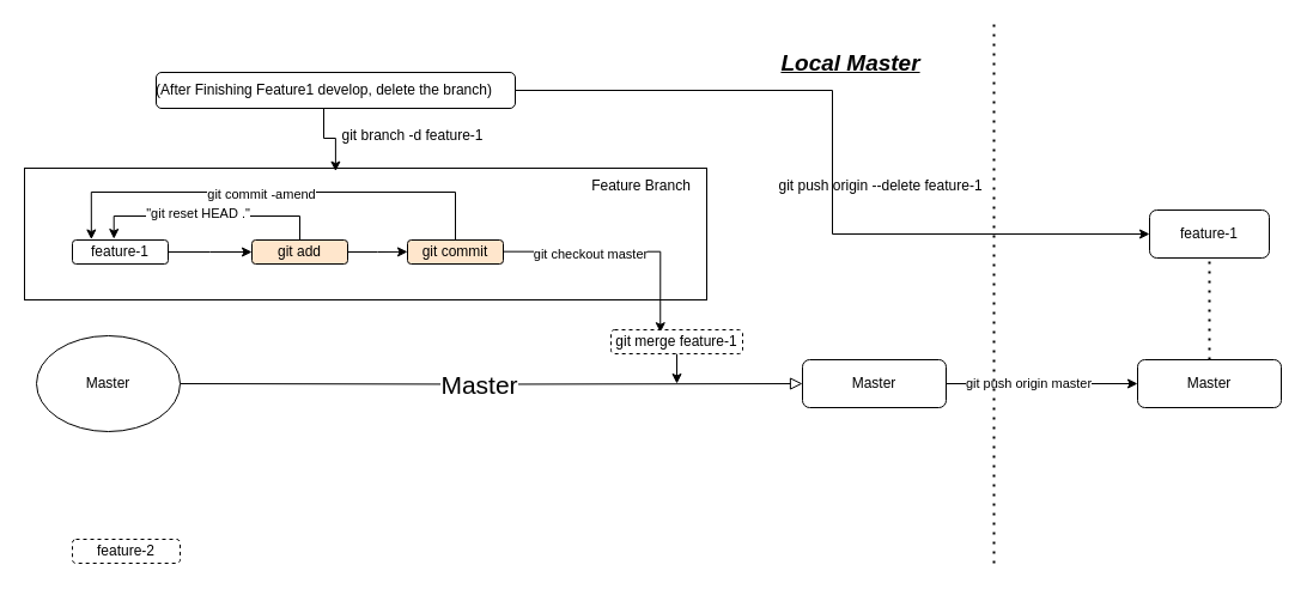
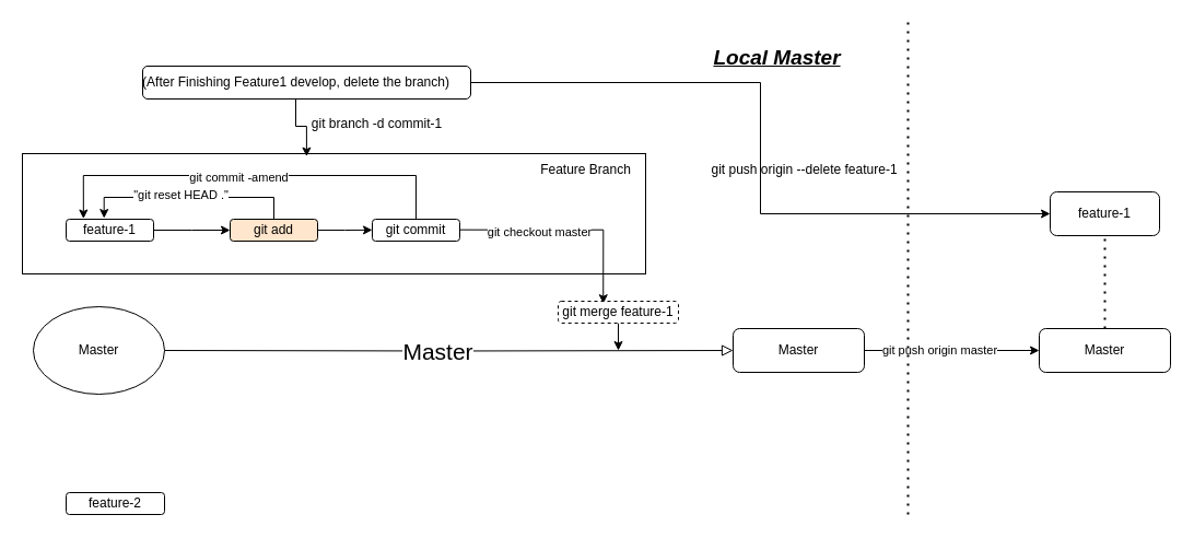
- <mxCell id="31" value="git branch -d feature-1" style="text;html=1;align=center;verticalAlign=middle;resizable=0;points=[];autosize=1;strokeColor=none;fillColor=none;" vertex="1" parent="1"><mxGeometry x="274" y="98" width="140" height="30" as="geometry" /></mxCell>
+ <mxCell id="31" value="git branch -d commit-1" style="text;html=1;align=center;verticalAlign=middle;resizable=0;points=[];autosize=1;strokeColor=none;fillColor=none;" vertex="1" parent="1"><mxGeometry x="274" y="98" width="140" height="30" as="geometry" /></mxCell>
- <mxCell id="17" value="git commit" style="rounded=1;whiteSpace=wrap;html=1;fillColor=#ffe6cc;" vertex="1" parent="1"><mxGeometry x="340" y="200" width="80" height="20" as="geometry" /></mxCell>
+ <mxCell id="17" value="git commit" style="rounded=1;whiteSpace=wrap;html=1;" vertex="1" parent="1"><mxGeometry x="340" y="200" width="80" height="20" as="geometry" /></mxCell>
- <mxCell id="10" value="feature-2" style="rounded=1;whiteSpace=wrap;html=1;dashed=1;" vertex="1" parent="1"><mxGeometry x="60" y="450" width="90" height="20" as="geometry" /></mxCell>
+ <mxCell id="10" value="feature-2" style="rounded=1;whiteSpace=wrap;html=1;" vertex="1" parent="1"><mxGeometry x="60" y="450" width="90" height="20" as="geometry" /></mxCell>
